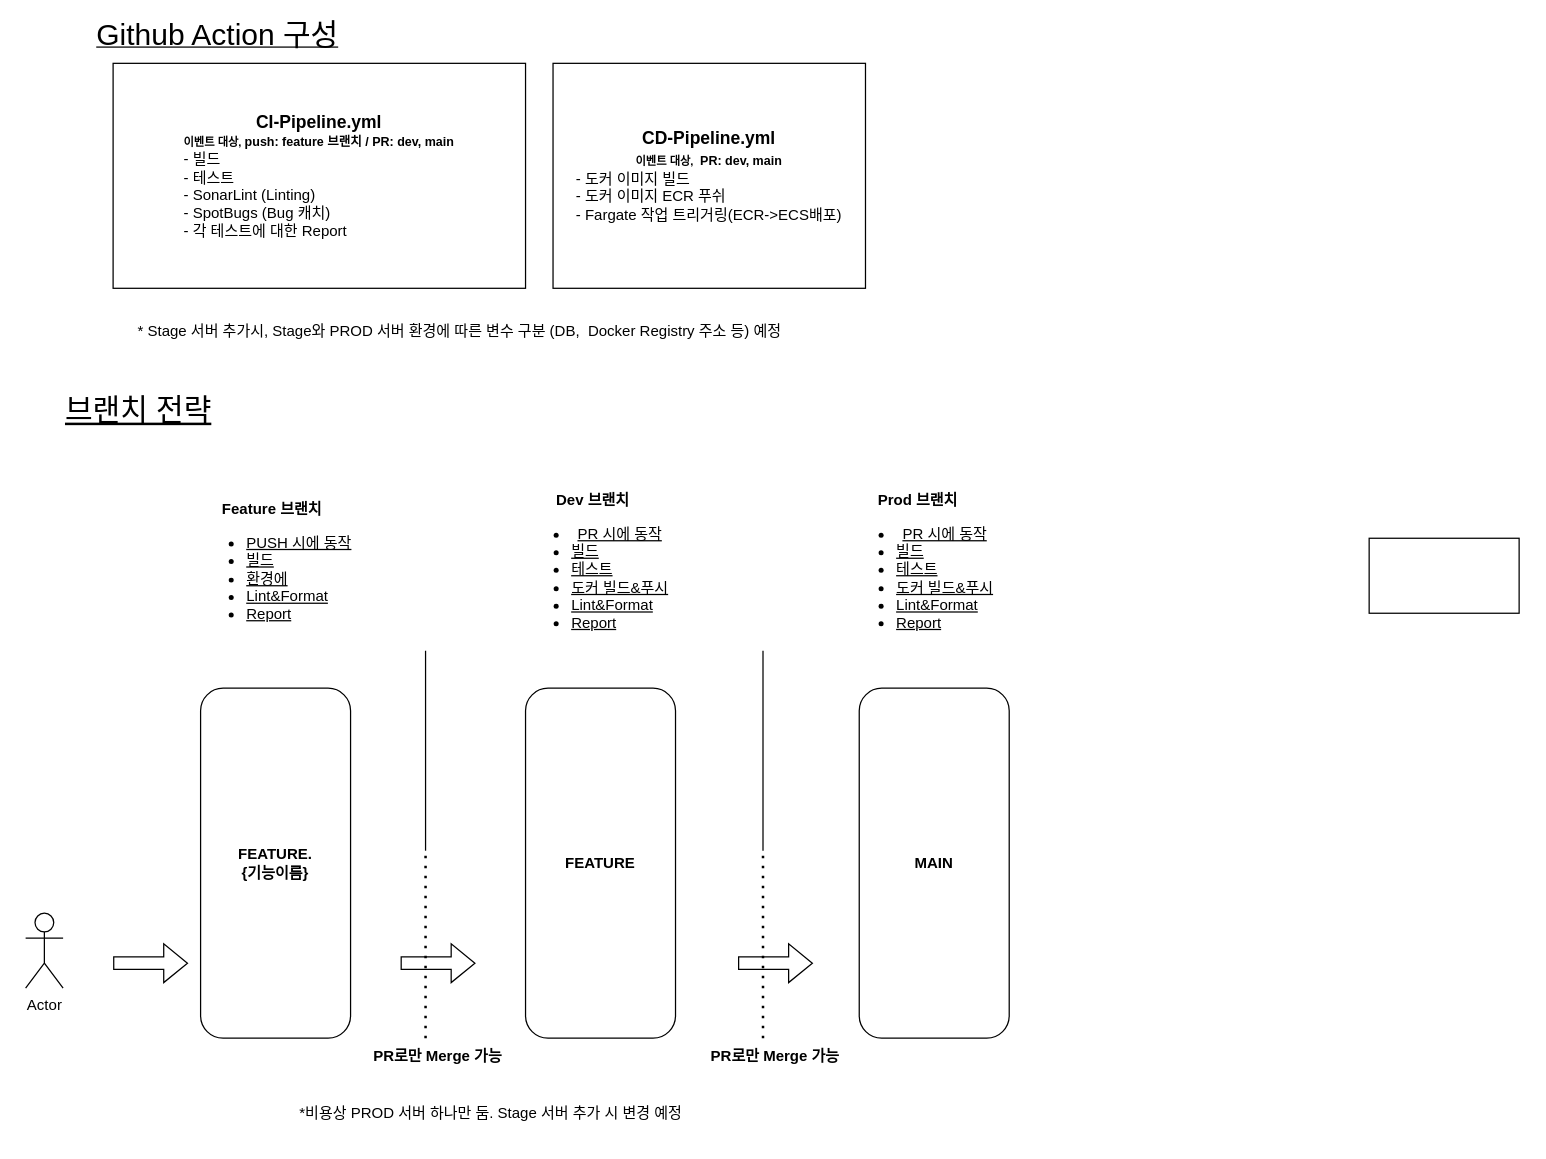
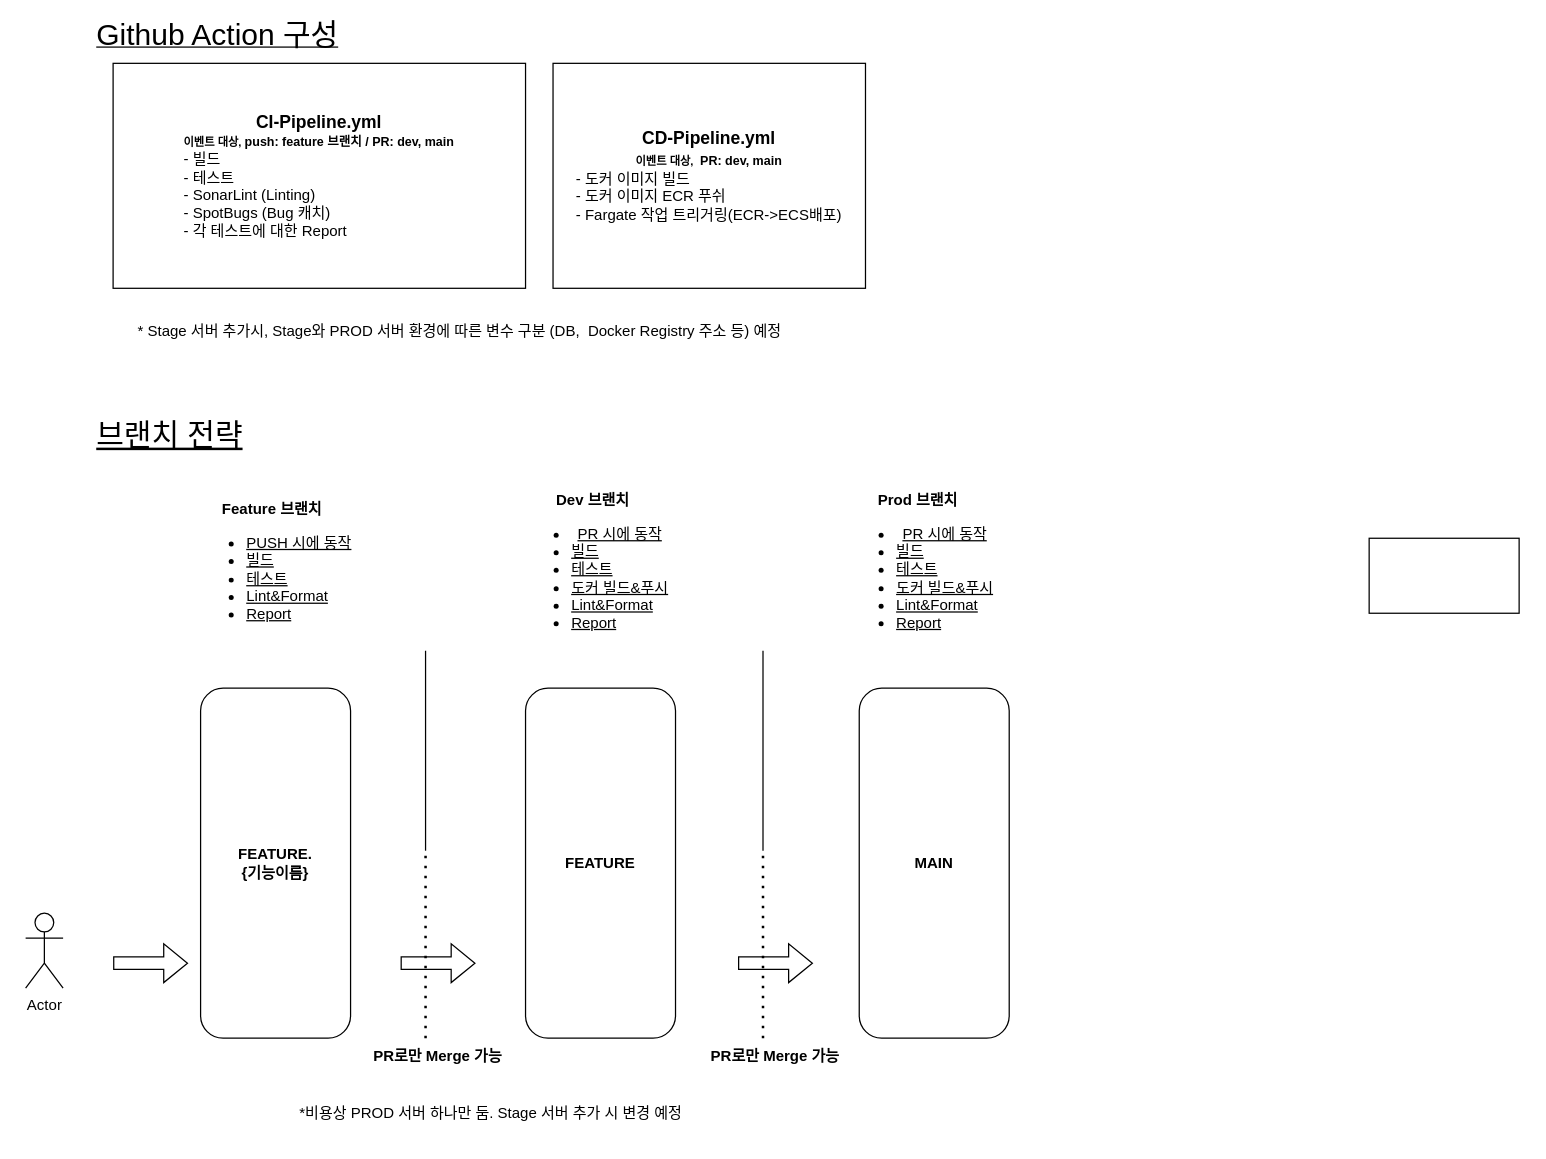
- <mxCell id="27" value="&lt;div&gt;&lt;span style=&quot;font-size: 24px;&quot;&gt;&lt;u&gt;브랜치 전략&lt;/u&gt;&lt;/span&gt;&lt;/div&gt;&lt;div&gt;&lt;br&gt;&lt;/div&gt;" style="text;html=1;align=left;verticalAlign=middle;whiteSpace=wrap;rounded=0;" vertex="1" parent="1"><mxGeometry x="50" y="320" width="240" height="30" as="geometry" /></mxCell>
+ <mxCell id="27" value="&lt;div&gt;&lt;span style=&quot;font-size: 24px;&quot;&gt;&lt;u&gt;브랜치 전략&lt;/u&gt;&lt;/span&gt;&lt;/div&gt;&lt;div&gt;&lt;br&gt;&lt;/div&gt;" style="text;html=1;align=left;verticalAlign=middle;whiteSpace=wrap;rounded=0;" vertex="1" parent="1"><mxGeometry x="75" y="340" width="240" height="30" as="geometry" /></mxCell>
- <mxCell id="19" value="&lt;div&gt;&lt;div style=&quot;text-align: center;&quot;&gt;&lt;b&gt;Feature 브랜치&amp;nbsp;&lt;/b&gt;&lt;/div&gt;&lt;/div&gt;&lt;div&gt;&lt;ul&gt;&lt;li style=&quot;text-align: center;&quot;&gt;&lt;u&gt;PUSH 시에 동작&lt;/u&gt;&lt;/li&gt;&lt;li&gt;&lt;u&gt;빌드&lt;/u&gt;&lt;/li&gt;&lt;li&gt;&lt;u&gt;환경에&lt;/u&gt;&lt;/li&gt;&lt;li&gt;&lt;u&gt;Lint&amp;amp;Format&lt;/u&gt;&lt;/li&gt;&lt;li&gt;&lt;u&gt;Report&lt;/u&gt;&lt;/li&gt;&lt;/ul&gt;&lt;/div&gt;" style="text;html=1;align=left;verticalAlign=middle;whiteSpace=wrap;rounded=0;" parent="1" vertex="1"><mxGeometry x="155" y="440" width="130" height="30" as="geometry" /></mxCell>
+ <mxCell id="19" value="&lt;div&gt;&lt;div style=&quot;text-align: center;&quot;&gt;&lt;b&gt;Feature 브랜치&amp;nbsp;&lt;/b&gt;&lt;/div&gt;&lt;/div&gt;&lt;div&gt;&lt;ul&gt;&lt;li style=&quot;text-align: center;&quot;&gt;&lt;u&gt;PUSH 시에 동작&lt;/u&gt;&lt;/li&gt;&lt;li&gt;&lt;u&gt;빌드&lt;/u&gt;&lt;/li&gt;&lt;li&gt;&lt;u&gt;테스트&lt;/u&gt;&lt;/li&gt;&lt;li&gt;&lt;u&gt;Lint&amp;amp;Format&lt;/u&gt;&lt;/li&gt;&lt;li&gt;&lt;u&gt;Report&lt;/u&gt;&lt;/li&gt;&lt;/ul&gt;&lt;/div&gt;" style="text;html=1;align=left;verticalAlign=middle;whiteSpace=wrap;rounded=0;" parent="1" vertex="1"><mxGeometry x="155" y="440" width="130" height="30" as="geometry" /></mxCell>
